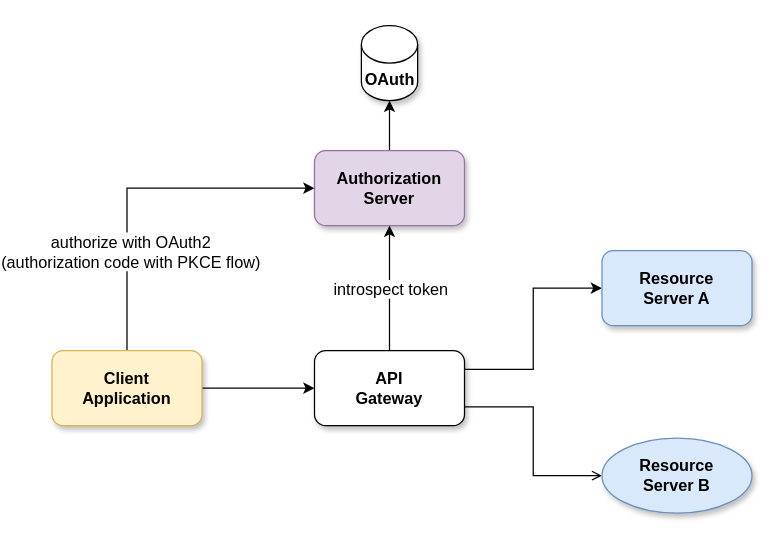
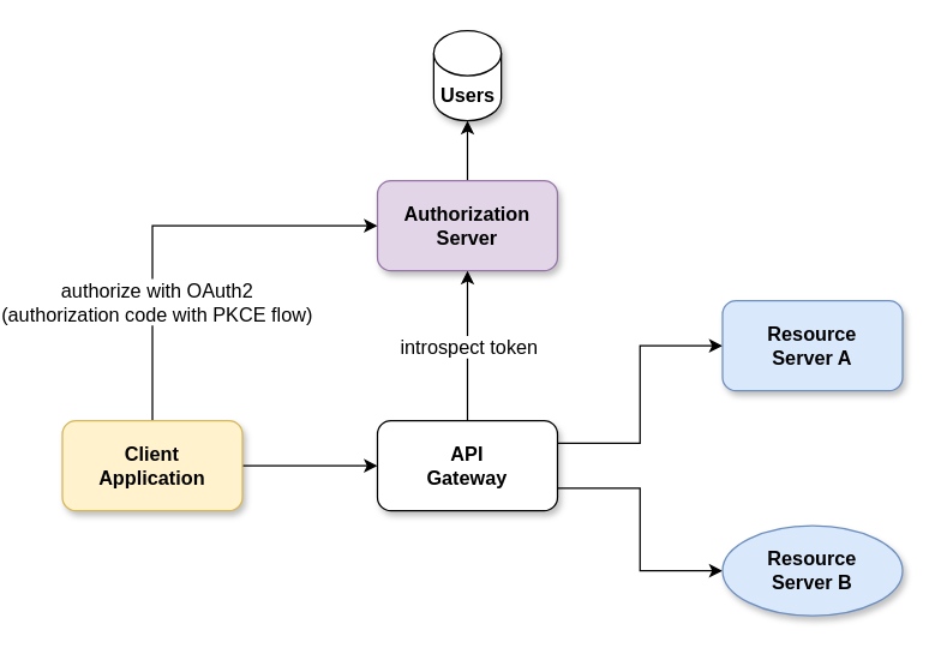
- <mxCell id="15" value="OAuth" style="shape=cylinder3;whiteSpace=wrap;html=1;boundedLbl=1;backgroundOutline=1;size=15;shadow=1;fontSize=13;fontStyle=1" vertex="1" parent="1"><mxGeometry x="267.5" y="20" width="45" height="60" as="geometry" /></mxCell>
+ <mxCell id="15" value="Users" style="shape=cylinder3;whiteSpace=wrap;html=1;boundedLbl=1;backgroundOutline=1;size=15;shadow=1;fontSize=13;fontStyle=1" vertex="1" parent="1"><mxGeometry x="267.5" y="20" width="45" height="60" as="geometry" /></mxCell>
- <mxCell id="5" style="edgeStyle=orthogonalEdgeStyle;rounded=0;orthogonalLoop=1;jettySize=auto;html=1;exitX=1;exitY=0.75;exitDx=0;exitDy=0;entryX=0;entryY=0.5;entryDx=0;entryDy=0;fontSize=13;endArrow=open;" edge="1" parent="1" source="8" target="10"><mxGeometry relative="1" as="geometry" /></mxCell>
+ <mxCell id="5" style="edgeStyle=orthogonalEdgeStyle;rounded=0;orthogonalLoop=1;jettySize=auto;html=1;exitX=1;exitY=0.75;exitDx=0;exitDy=0;entryX=0;entryY=0.5;entryDx=0;entryDy=0;fontSize=13;" edge="1" parent="1" source="8" target="10"><mxGeometry relative="1" as="geometry" /></mxCell>
